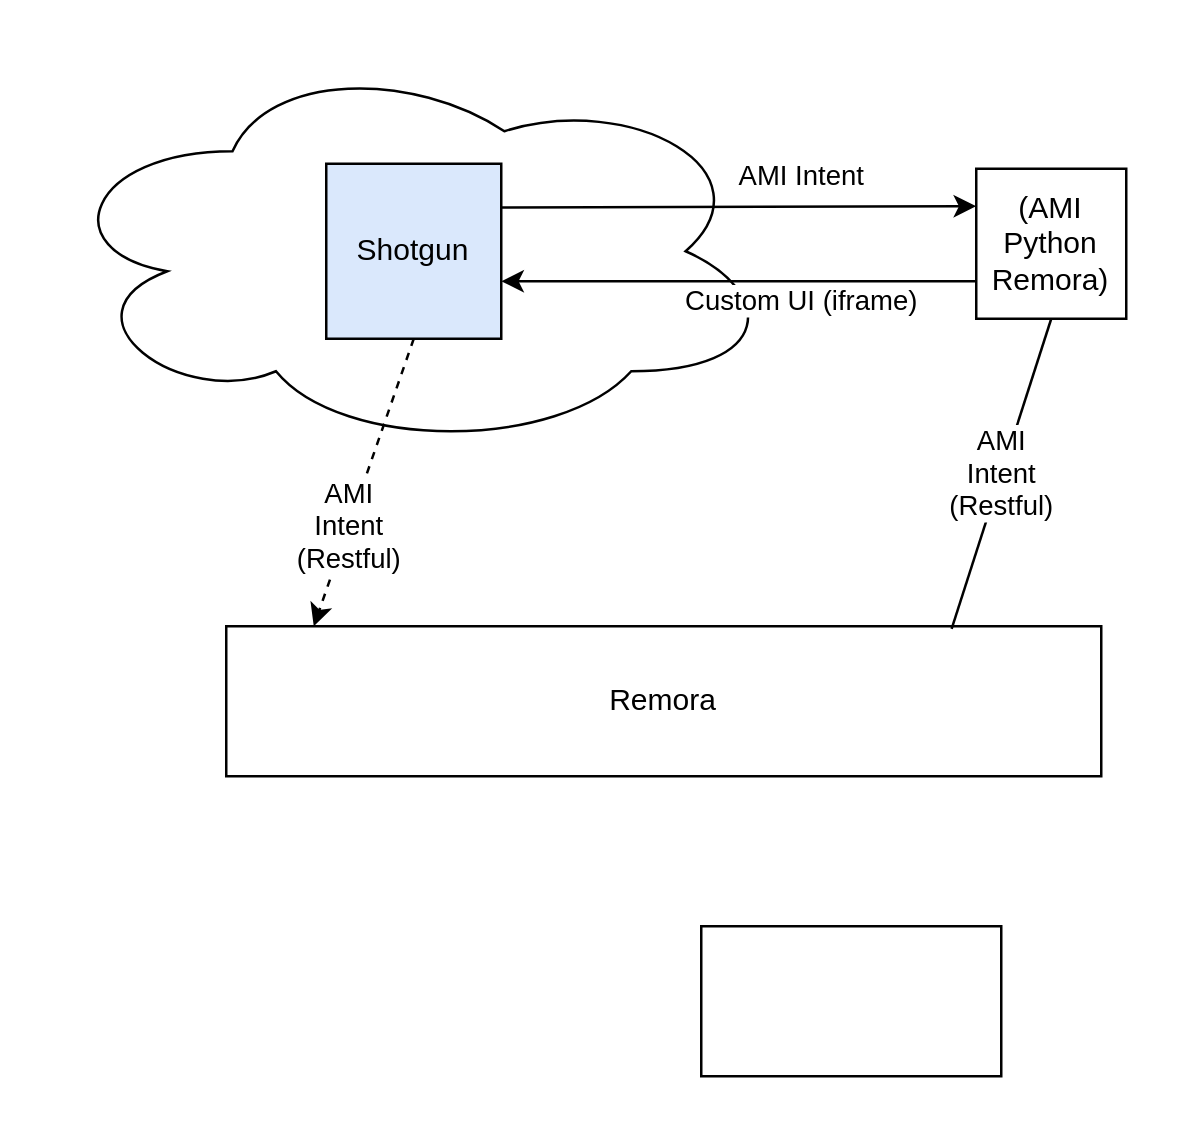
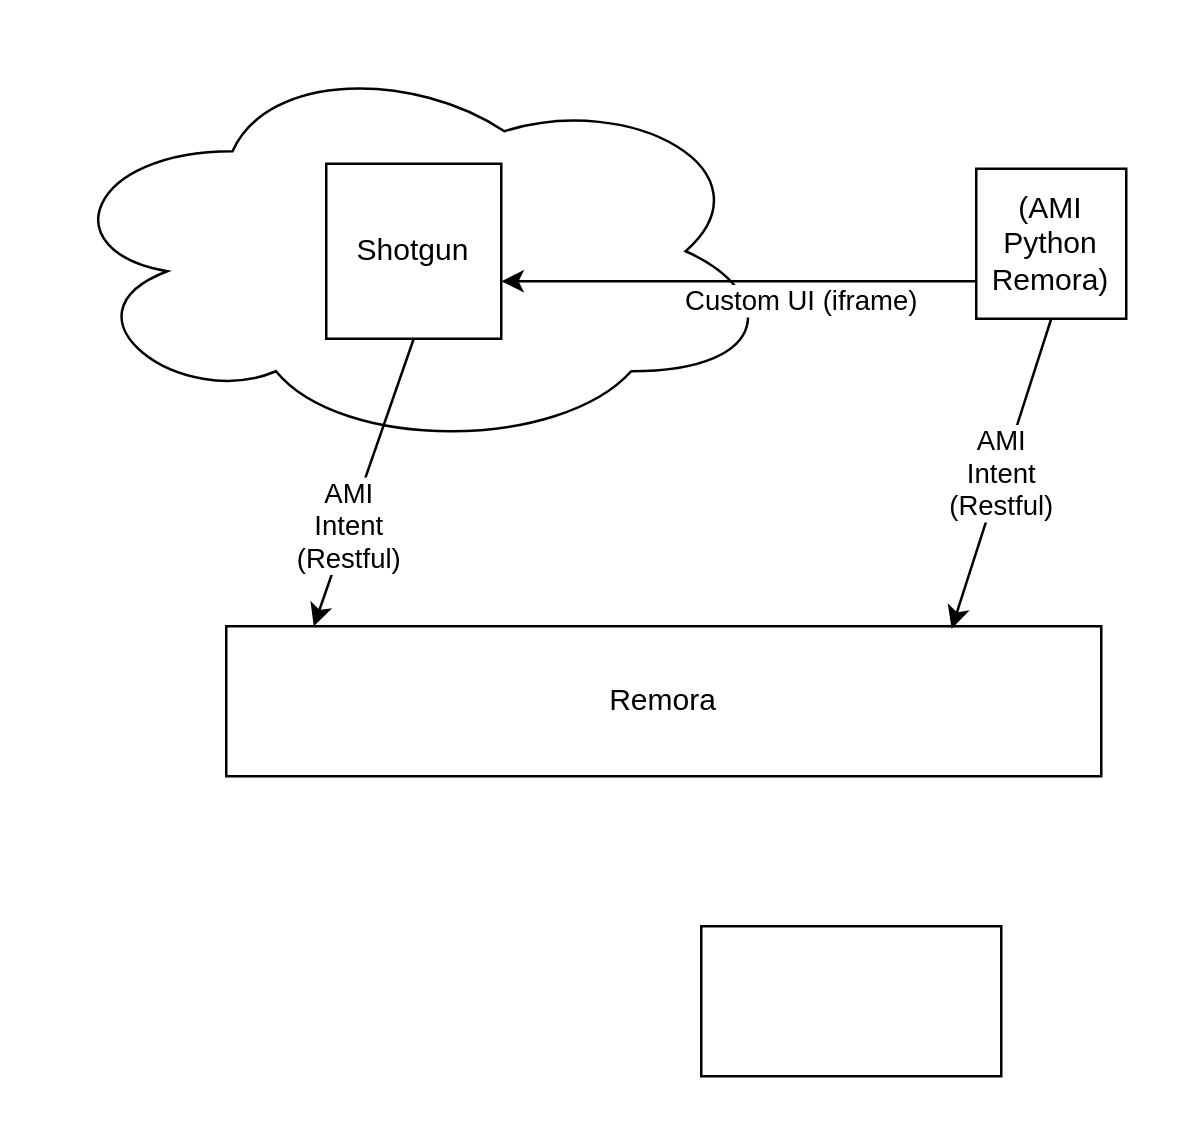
- <mxCell id="8" value="AMI Intent" style="endArrow=classic;html=1;exitX=1;exitY=0.25;exitDx=0;exitDy=0;entryX=0;entryY=0.25;entryDx=0;entryDy=0;" edge="1" parent="1" source="3" target="4"><mxGeometry x="0.264" y="12" width="50" height="50" relative="1" as="geometry"><mxPoint x="290" y="110" as="sourcePoint" /><mxPoint x="340" y="60" as="targetPoint" /><mxPoint as="offset" /></mxGeometry></mxCell>
- <mxCell id="3" value="Shotgun" style="whiteSpace=wrap;html=1;aspect=fixed;fillColor=#dae8fc;" vertex="1" parent="1"><mxGeometry x="130" y="65" width="70" height="70" as="geometry" /></mxCell>
+ <mxCell id="3" value="Shotgun" style="whiteSpace=wrap;html=1;aspect=fixed;" vertex="1" parent="1"><mxGeometry x="130" y="65" width="70" height="70" as="geometry" /></mxCell>
- <mxCell id="6" value="AMI&lt;br&gt;Intent&lt;br&gt;(Restful)" style="endArrow=classic;html=1;exitX=0.5;exitY=1;exitDx=0;exitDy=0;entryX=0.1;entryY=0;entryDx=0;entryDy=0;entryPerimeter=0;dashed=1;" edge="1" parent="1" source="3" target="5"><mxGeometry x="0.304" width="50" height="50" relative="1" as="geometry"><mxPoint x="20" y="380" as="sourcePoint" /><mxPoint x="70" y="330" as="targetPoint" /><mxPoint as="offset" /></mxGeometry></mxCell>
+ <mxCell id="6" value="AMI&lt;br&gt;Intent&lt;br&gt;(Restful)" style="endArrow=classic;html=1;exitX=0.5;exitY=1;exitDx=0;exitDy=0;entryX=0.1;entryY=0;entryDx=0;entryDy=0;entryPerimeter=0;" edge="1" parent="1" source="3" target="5"><mxGeometry x="0.304" width="50" height="50" relative="1" as="geometry"><mxPoint x="20" y="380" as="sourcePoint" /><mxPoint x="70" y="330" as="targetPoint" /><mxPoint as="offset" /></mxGeometry></mxCell>
- <mxCell id="7" value="AMI&lt;br&gt;Intent&lt;br&gt;(Restful)" style="endArrow=none;html=1;exitX=0.5;exitY=1;exitDx=0;exitDy=0;entryX=0.829;entryY=0.017;entryDx=0;entryDy=0;entryPerimeter=0;" edge="1" parent="1" source="4" target="5"><mxGeometry width="50" height="50" relative="1" as="geometry"><mxPoint x="20" y="380" as="sourcePoint" /><mxPoint x="70" y="330" as="targetPoint" /></mxGeometry></mxCell>
+ <mxCell id="7" value="AMI&lt;br&gt;Intent&lt;br&gt;(Restful)" style="endArrow=classic;html=1;exitX=0.5;exitY=1;exitDx=0;exitDy=0;entryX=0.829;entryY=0.017;entryDx=0;entryDy=0;entryPerimeter=0;" edge="1" parent="1" source="4" target="5"><mxGeometry width="50" height="50" relative="1" as="geometry"><mxPoint x="20" y="380" as="sourcePoint" /><mxPoint x="70" y="330" as="targetPoint" /></mxGeometry></mxCell>
